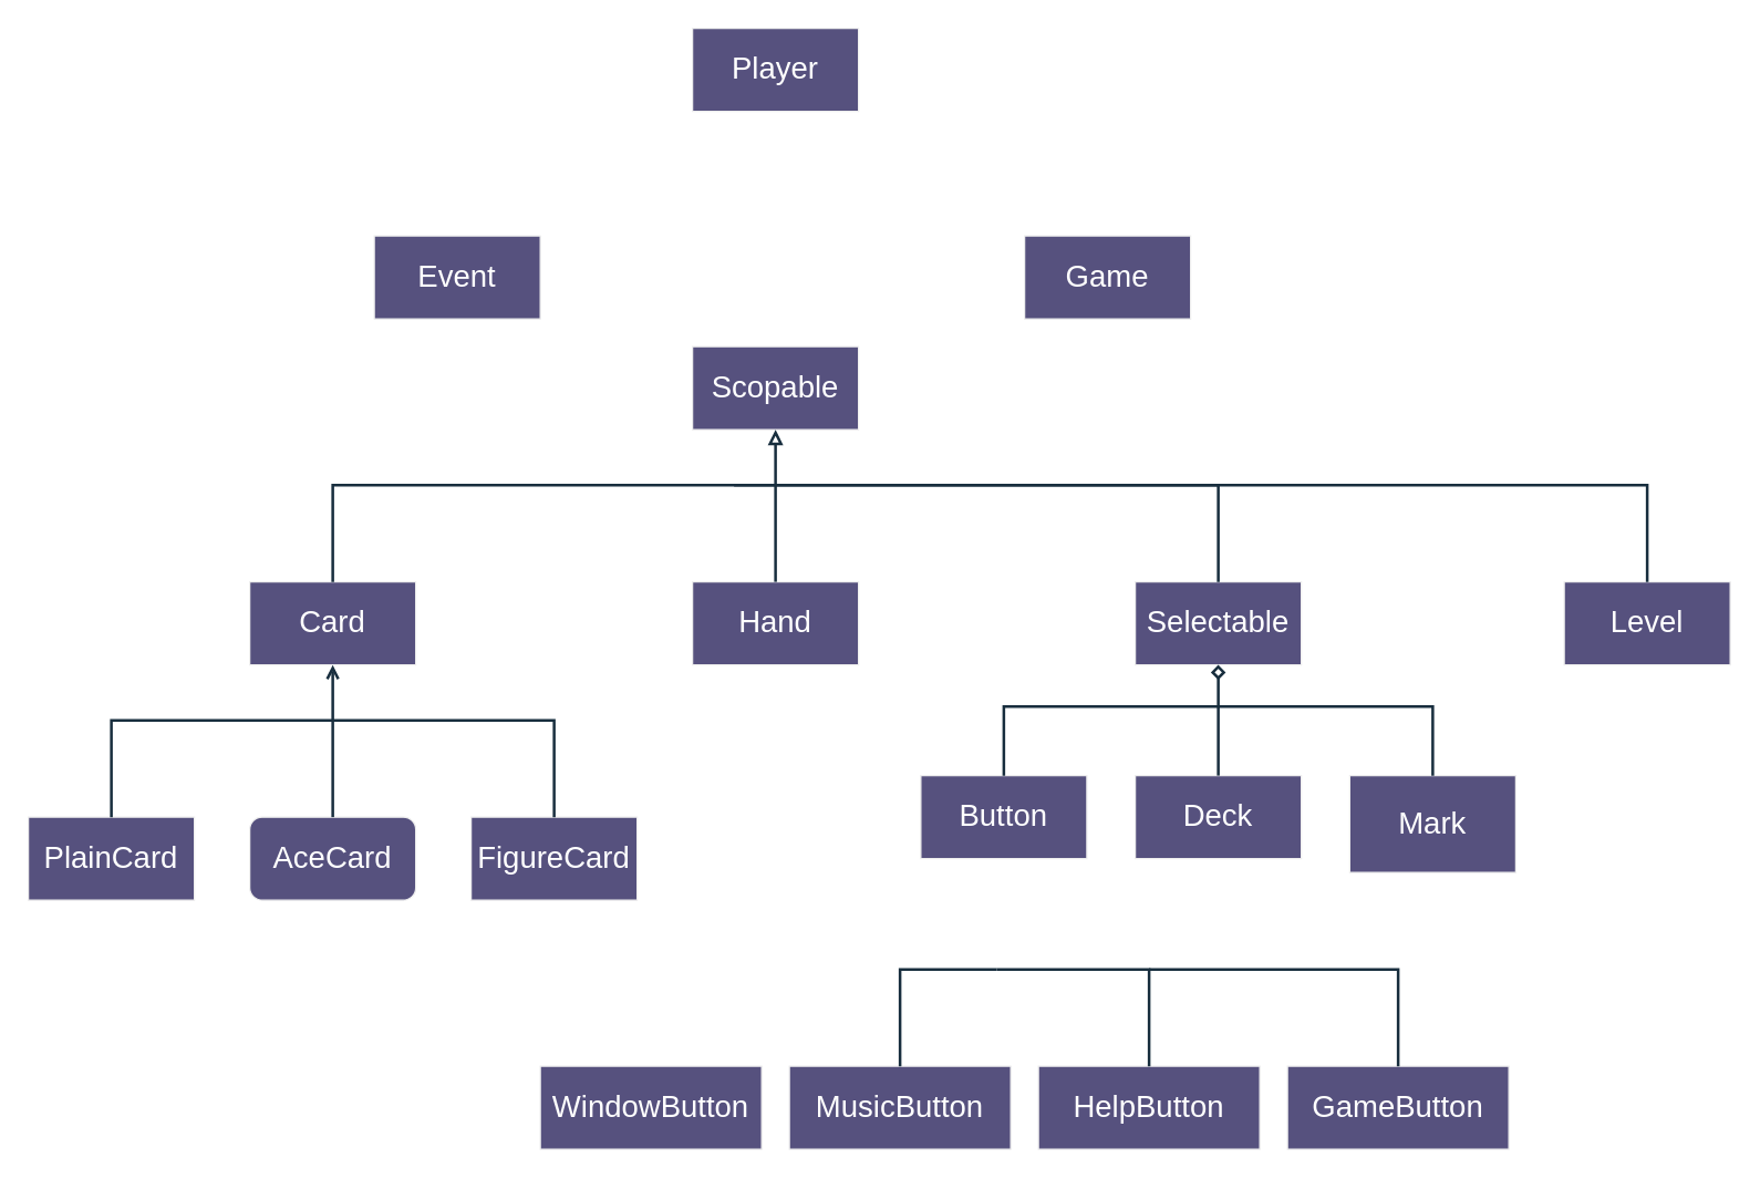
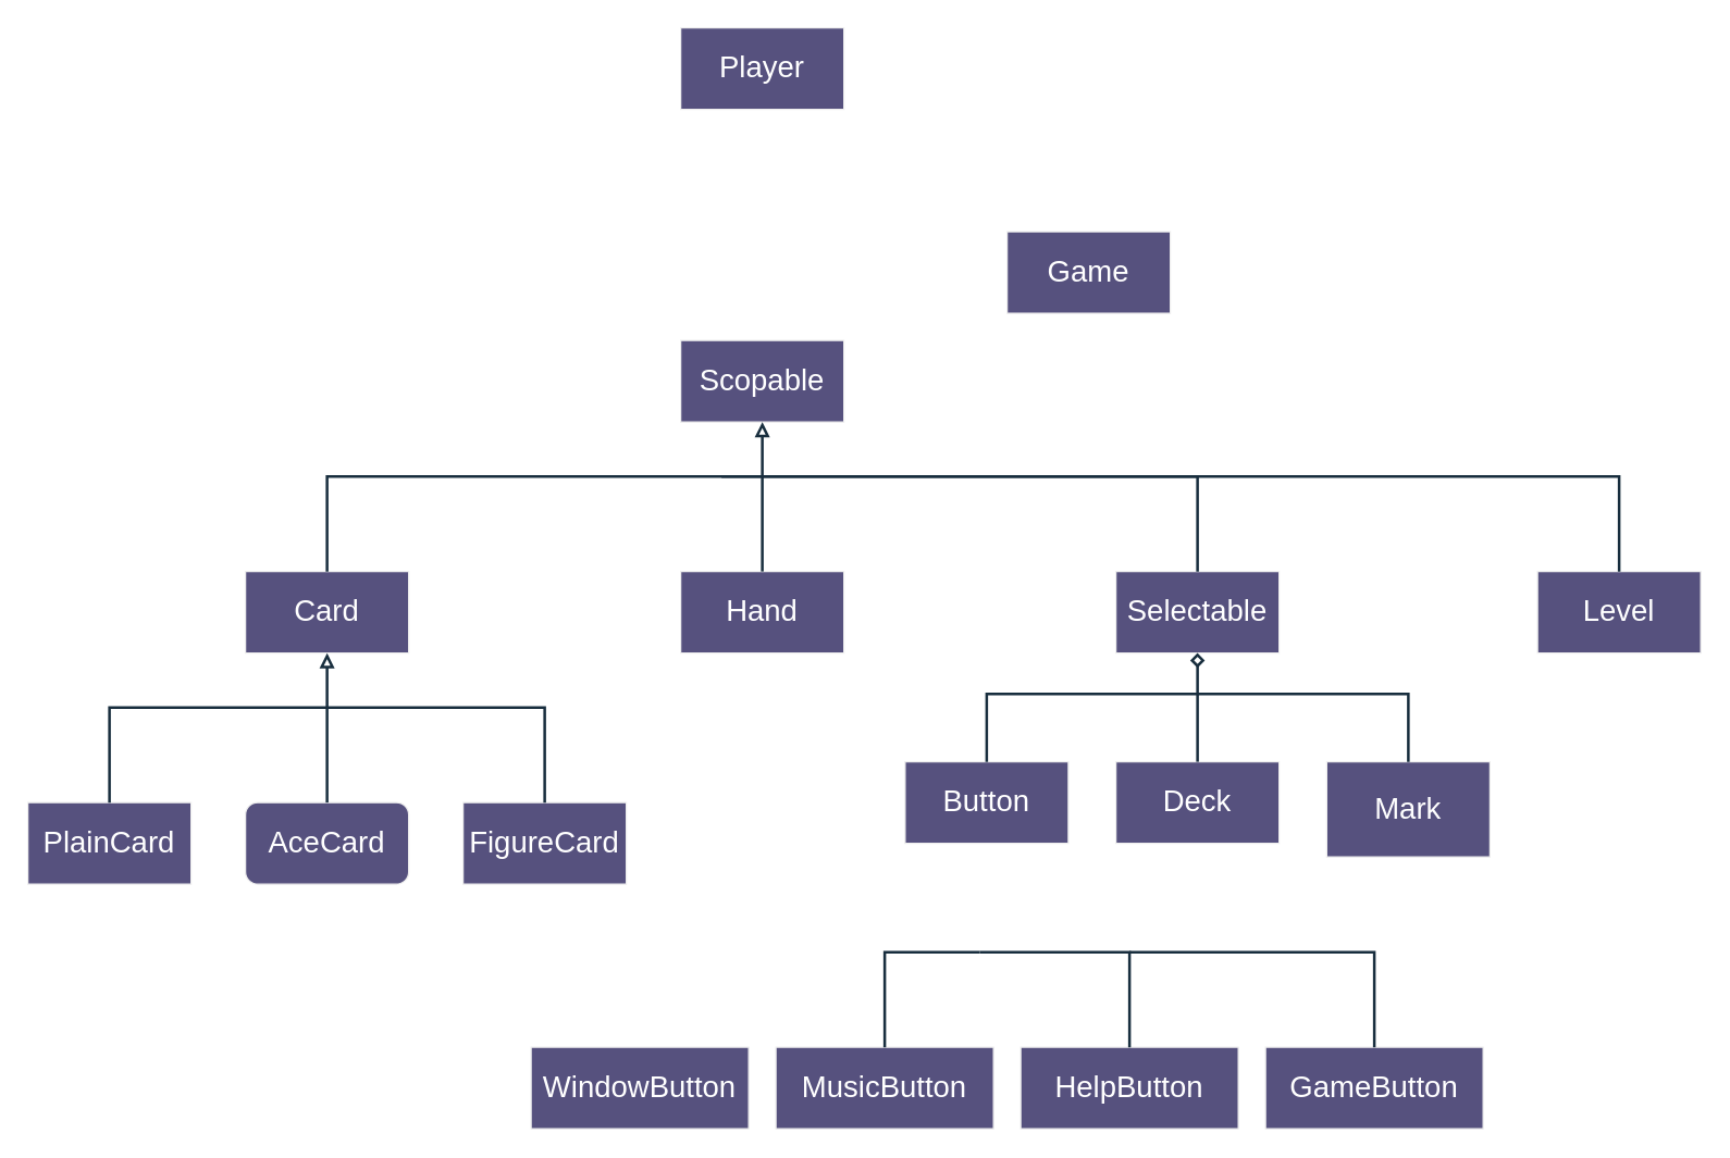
- <mxCell id="19" value="&lt;font style=&quot;font-size: 22px;&quot;&gt;Event&lt;/font&gt;" style="rounded=0;whiteSpace=wrap;html=1;labelBackgroundColor=none;fillColor=#56517E;strokeColor=#EEEEEE;fontColor=#FFFFFF;" vertex="1" parent="1"><mxGeometry x="270" y="170" width="120" height="60" as="geometry" /></mxCell>
- <mxCell id="23" value="" style="endArrow=open;html=1;rounded=0;entryX=0.5;entryY=1;entryDx=0;entryDy=0;exitX=0.5;exitY=0;exitDx=0;exitDy=0;endFill=0;strokeWidth=2;labelBackgroundColor=none;strokeColor=#182E3E;fontColor=default;" edge="1" parent="1" source="6" target="9"><mxGeometry width="50" height="50" relative="1" as="geometry"><mxPoint x="-130" y="590" as="sourcePoint" /><mxPoint x="230" y="480" as="targetPoint" /><Array as="points"><mxPoint x="80" y="520" /><mxPoint x="240" y="520" /></Array></mxGeometry></mxCell>
+ <mxCell id="23" value="" style="endArrow=block;html=1;rounded=0;entryX=0.5;entryY=1;entryDx=0;entryDy=0;exitX=0.5;exitY=0;exitDx=0;exitDy=0;endFill=0;strokeWidth=2;labelBackgroundColor=none;strokeColor=#182E3E;fontColor=default;" edge="1" parent="1" source="6" target="9"><mxGeometry width="50" height="50" relative="1" as="geometry"><mxPoint x="-130" y="590" as="sourcePoint" /><mxPoint x="230" y="480" as="targetPoint" /><Array as="points"><mxPoint x="80" y="520" /><mxPoint x="240" y="520" /></Array></mxGeometry></mxCell>
